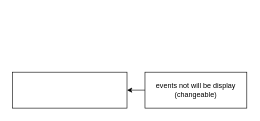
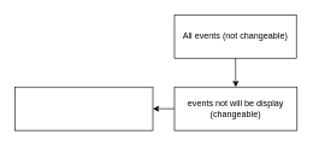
+ <mxCell id="3" value="All events (not changeable)" style="whiteSpace=wrap;html=1;" vertex="1" parent="1"><mxGeometry x="241" y="20" width="169" height="60" as="geometry" /></mxCell>
+ <mxCell id="2" value="" style="edgeStyle=none;html=1;" edge="1" parent="1" source="3" target="5"><mxGeometry relative="1" as="geometry" /></mxCell>
